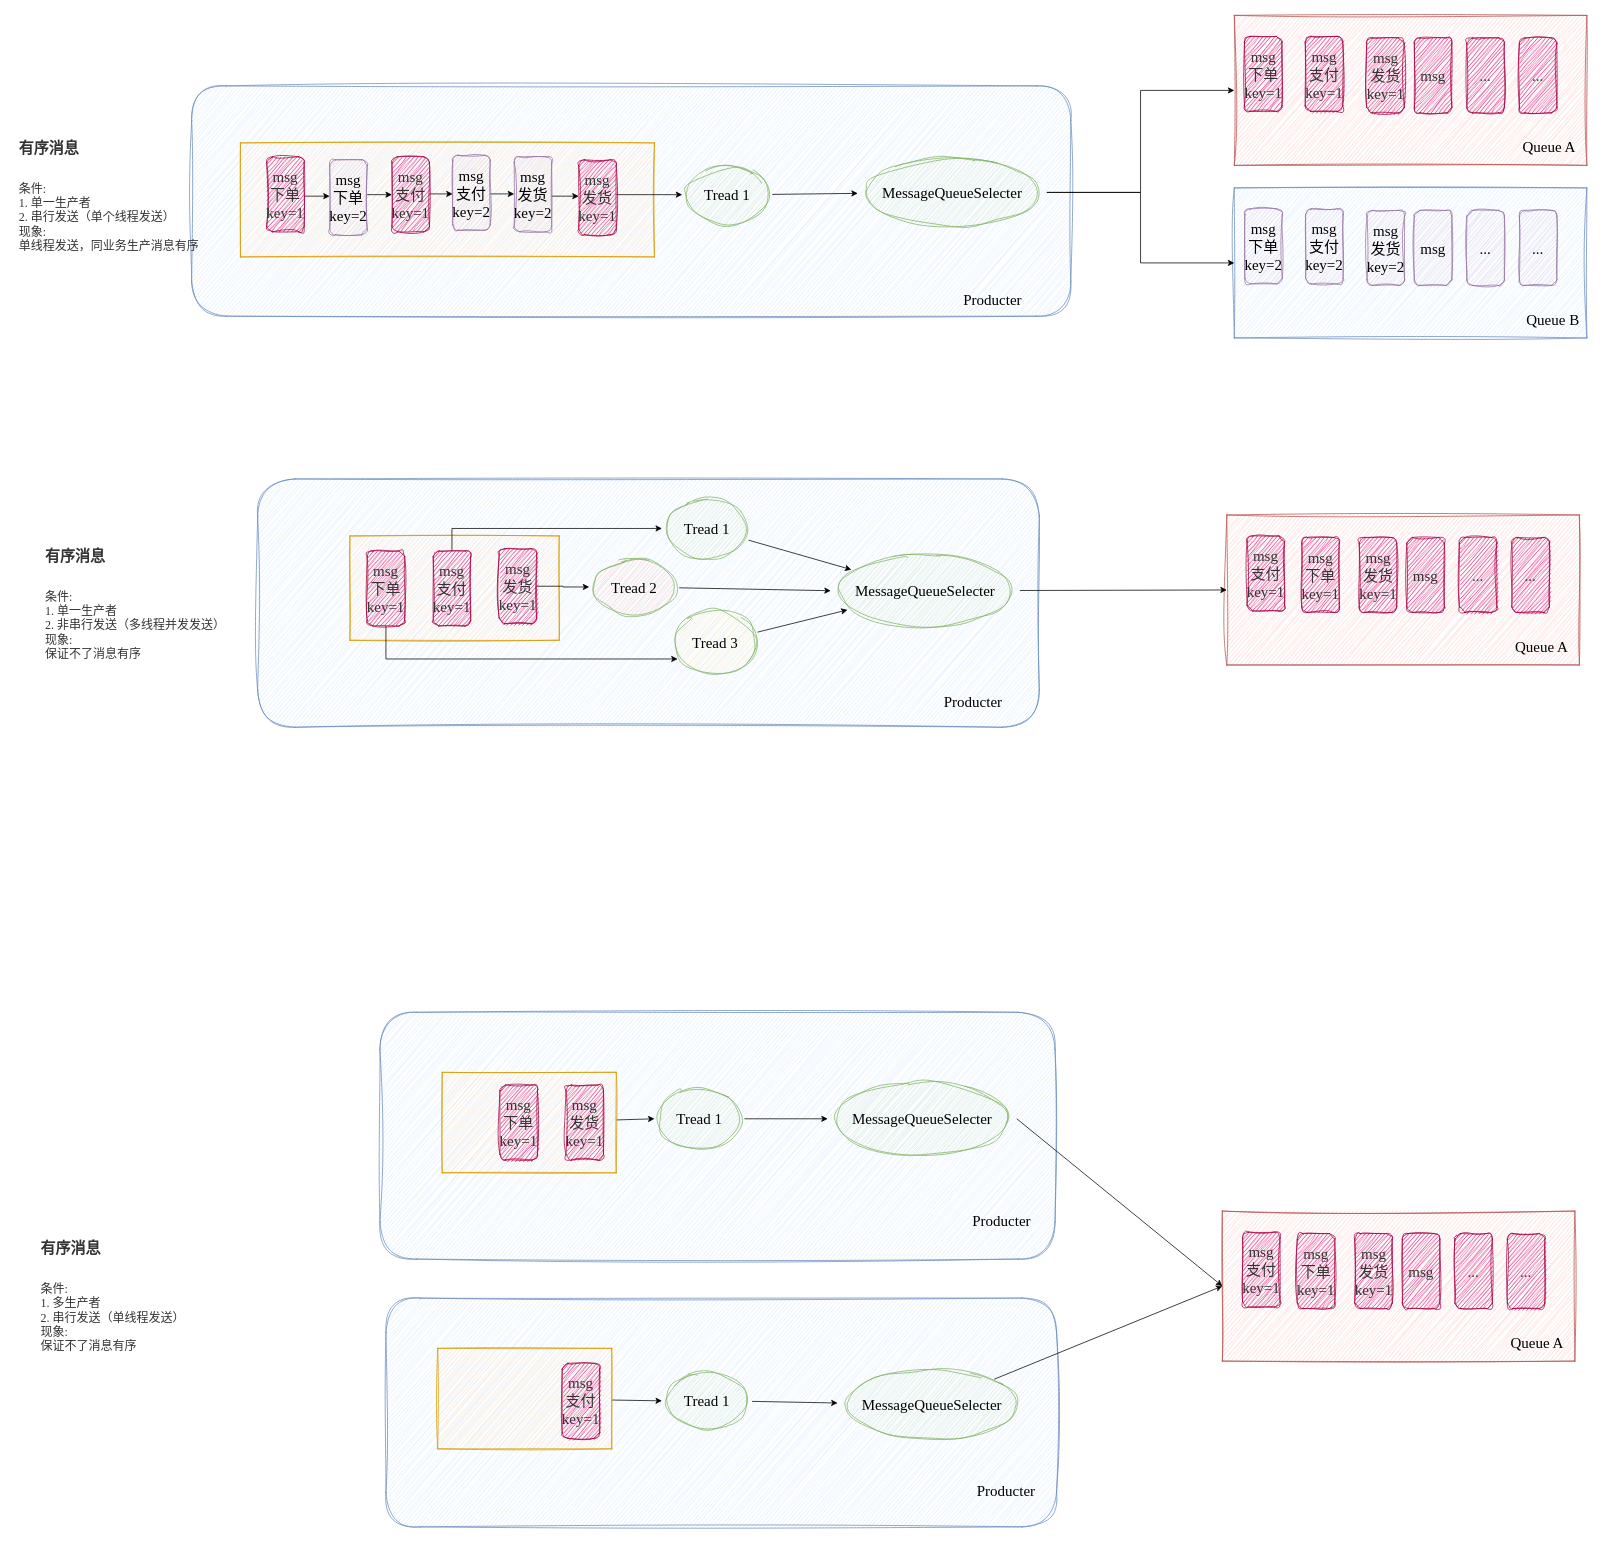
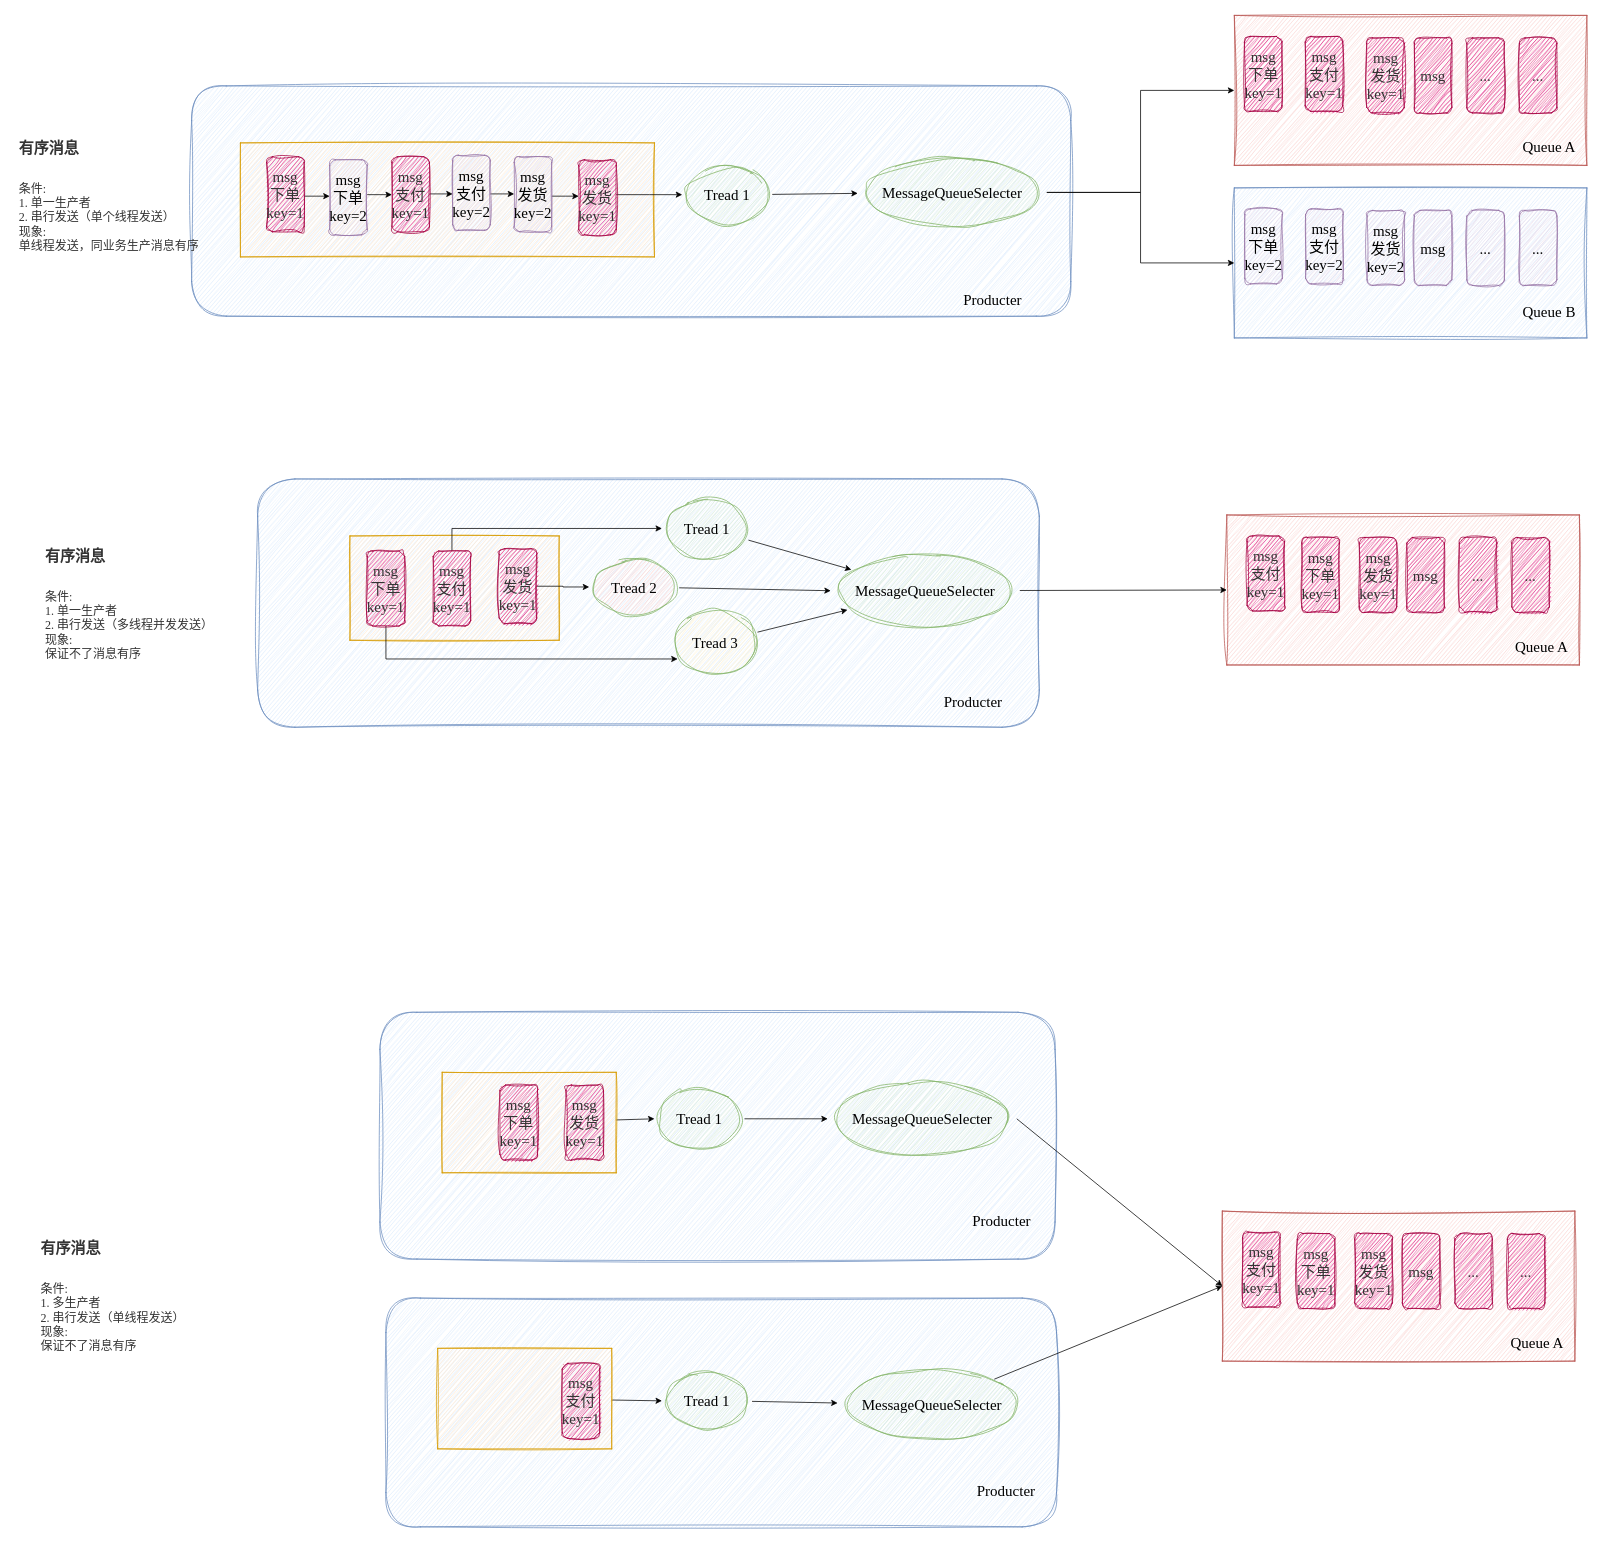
- <mxCell id="12" value="Queue B" style="text;html=1;strokeColor=none;fillColor=none;align=center;verticalAlign=middle;whiteSpace=wrap;rounded=0;sketch=1;hachureGap=4;jiggle=2;fontFamily=Architects Daughter;fontSource=https%3A%2F%2Ffonts.googleapis.com%2Fcss%3Ffamily%3DArchitects%2BDaughter;fontSize=20;" parent="1" vertex="1"><mxGeometry x="2025" y="410" width="90" height="30" as="geometry" /></mxCell>
+ <mxCell id="12" value="Queue B" style="text;html=1;strokeColor=none;fillColor=none;align=center;verticalAlign=middle;whiteSpace=wrap;rounded=0;sketch=1;hachureGap=4;jiggle=2;fontFamily=Architects Daughter;fontSource=https%3A%2F%2Ffonts.googleapis.com%2Fcss%3Ffamily%3DArchitects%2BDaughter;fontSize=20;" parent="1" vertex="1"><mxGeometry x="2020" y="400" width="90" height="30" as="geometry" /></mxCell>
- <mxCell id="91" value="&lt;h1&gt;&lt;font style=&quot;font-size: 20px; line-height: 0.8;&quot;&gt;有序消息&lt;/font&gt;&lt;/h1&gt;&lt;div style=&quot;font-size: 16px;&quot;&gt;条件:&lt;/div&gt;&lt;div style=&quot;font-size: 16px;&quot;&gt;1. 单一生产者&lt;/div&gt;&lt;div style=&quot;font-size: 16px;&quot;&gt;&lt;font style=&quot;font-size: 16px;&quot;&gt;2. 非串行发送（多线程并发发送）&lt;/font&gt;&lt;/div&gt;&lt;div style=&quot;font-size: 16px;&quot;&gt;现象:&lt;/div&gt;&lt;div style=&quot;font-size: 16px;&quot;&gt;保证不了消息有序&lt;/div&gt;" style="text;html=1;strokeColor=none;fillColor=none;spacing=5;spacingTop=-20;whiteSpace=wrap;overflow=hidden;rounded=0;sketch=1;hachureGap=4;jiggle=2;fontFamily=Architects Daughter;fontSource=https%3A%2F%2Ffonts.googleapis.com%2Fcss%3Ffamily%3DArchitects%2BDaughter;fontSize=20;fontColor=#333333;" vertex="1" parent="1"><mxGeometry x="55" y="694" width="300" height="200" as="geometry" /></mxCell>
+ <mxCell id="91" value="&lt;h1&gt;&lt;font style=&quot;font-size: 20px; line-height: 0.8;&quot;&gt;有序消息&lt;/font&gt;&lt;/h1&gt;&lt;div style=&quot;font-size: 16px;&quot;&gt;条件:&lt;/div&gt;&lt;div style=&quot;font-size: 16px;&quot;&gt;1. 单一生产者&lt;/div&gt;&lt;div style=&quot;font-size: 16px;&quot;&gt;&lt;font style=&quot;font-size: 16px;&quot;&gt;2. 串行发送（多线程并发发送）&lt;/font&gt;&lt;/div&gt;&lt;div style=&quot;font-size: 16px;&quot;&gt;现象:&lt;/div&gt;&lt;div style=&quot;font-size: 16px;&quot;&gt;保证不了消息有序&lt;/div&gt;" style="text;html=1;strokeColor=none;fillColor=none;spacing=5;spacingTop=-20;whiteSpace=wrap;overflow=hidden;rounded=0;sketch=1;hachureGap=4;jiggle=2;fontFamily=Architects Daughter;fontSource=https%3A%2F%2Ffonts.googleapis.com%2Fcss%3Ffamily%3DArchitects%2BDaughter;fontSize=20;fontColor=#333333;" vertex="1" parent="1"><mxGeometry x="55" y="694" width="300" height="200" as="geometry" /></mxCell>
